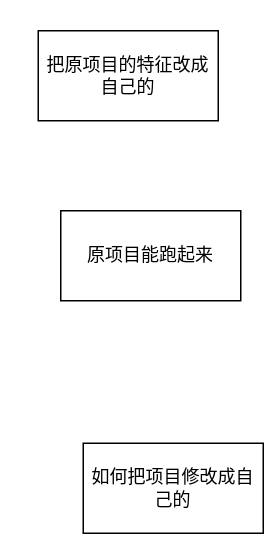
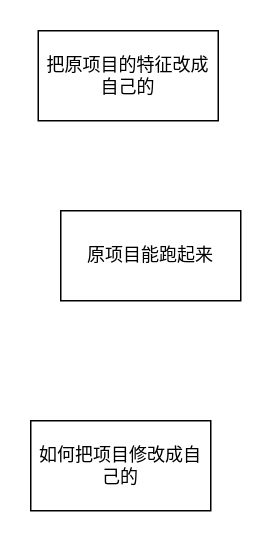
- <mxCell id="2" value="如何把项目修改成自己的" style="whiteSpace=wrap;html=1;" parent="1" vertex="1"><mxGeometry x="55" y="295" width="120" height="60" as="geometry" /></mxCell>
+ <mxCell id="2" value="如何把项目修改成自己的" style="whiteSpace=wrap;html=1;" parent="1" vertex="1"><mxGeometry x="20" y="280" width="120" height="60" as="geometry" /></mxCell>
